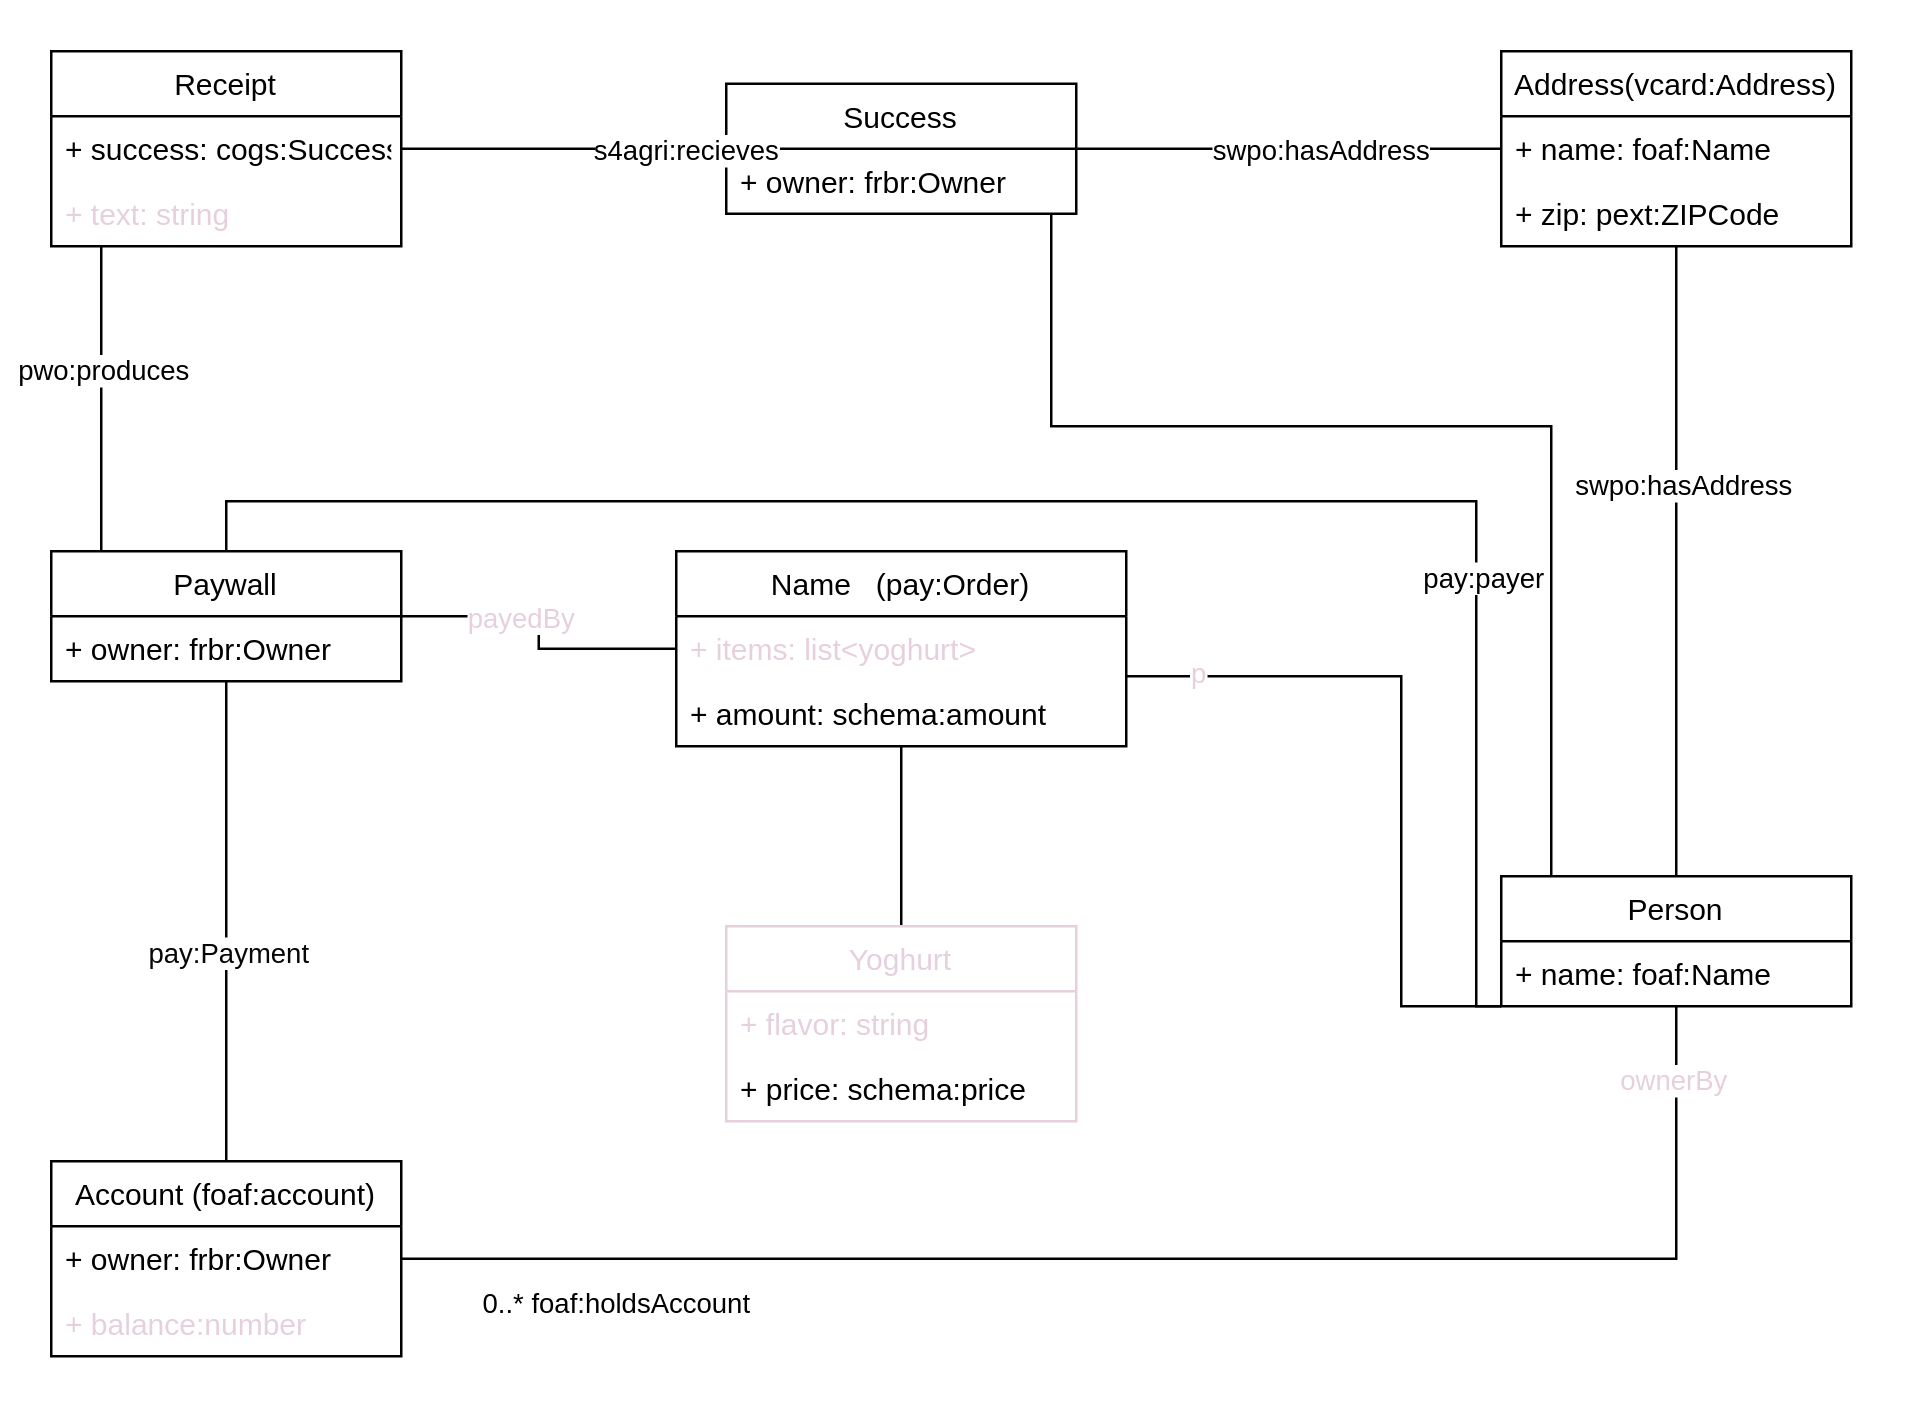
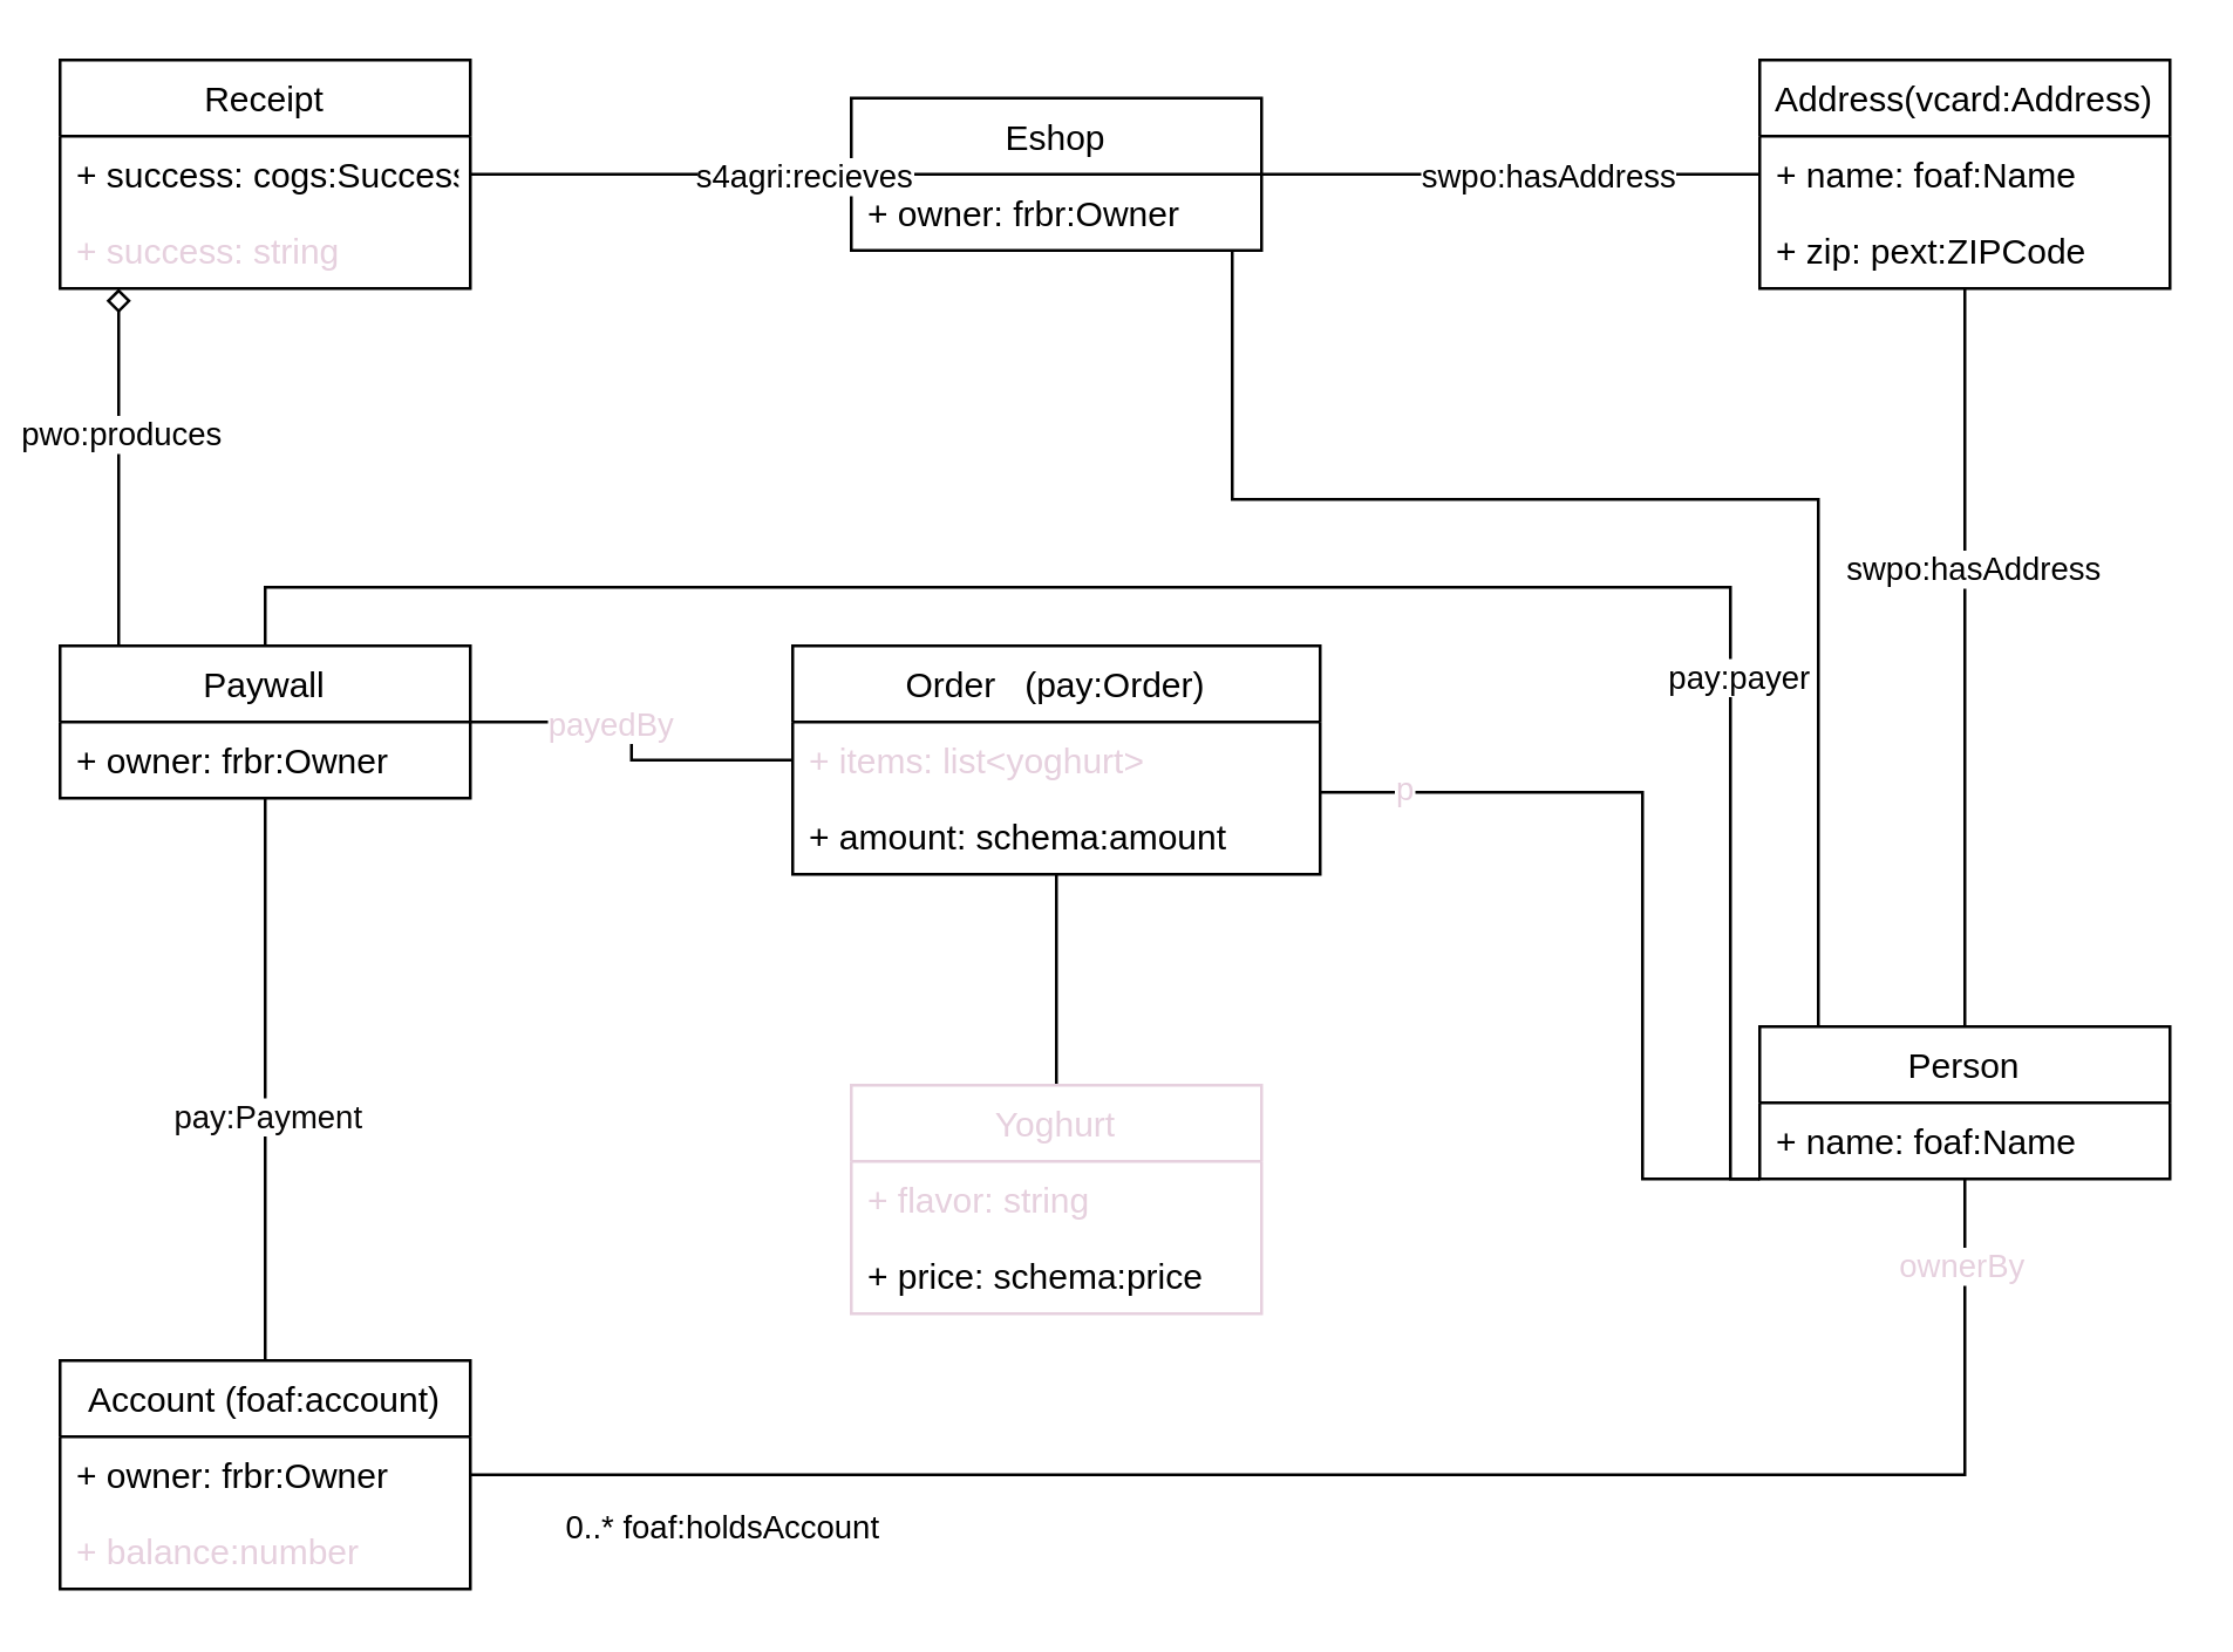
- <mxCell id="23" value="Success" style="swimlane;fontStyle=0;childLayout=stackLayout;horizontal=1;startSize=26;fillColor=none;horizontalStack=0;resizeParent=1;resizeParentMax=0;resizeLast=0;collapsible=1;marginBottom=0;" vertex="1" parent="1"><mxGeometry x="290" y="33" width="140" height="52" as="geometry" /></mxCell>
+ <mxCell id="23" value="Eshop" style="swimlane;fontStyle=0;childLayout=stackLayout;horizontal=1;startSize=26;fillColor=none;horizontalStack=0;resizeParent=1;resizeParentMax=0;resizeLast=0;collapsible=1;marginBottom=0;" vertex="1" parent="1"><mxGeometry x="290" y="33" width="140" height="52" as="geometry" /></mxCell>
- <mxCell id="44" value="+ text: string" style="text;strokeColor=none;fillColor=none;align=left;verticalAlign=top;spacingLeft=4;spacingRight=4;overflow=hidden;rotatable=0;points=[[0,0.5],[1,0.5]];portConstraint=eastwest;fontColor=#E6D0DE;" vertex="1" parent="42"><mxGeometry y="52" width="140" height="26" as="geometry" /></mxCell>
+ <mxCell id="44" value="+ success: string" style="text;strokeColor=none;fillColor=none;align=left;verticalAlign=top;spacingLeft=4;spacingRight=4;overflow=hidden;rotatable=0;points=[[0,0.5],[1,0.5]];portConstraint=eastwest;fontColor=#E6D0DE;" vertex="1" parent="42"><mxGeometry y="52" width="140" height="26" as="geometry" /></mxCell>
- <mxCell id="28" style="edgeStyle=orthogonalEdgeStyle;rounded=0;orthogonalLoop=1;jettySize=auto;html=1;fontColor=none;endArrow=none;endFill=0;" edge="1" parent="1" source="30" target="42"><mxGeometry relative="1" as="geometry"><Array as="points"><mxPoint x="40" y="150" /><mxPoint x="40" y="150" /></Array></mxGeometry></mxCell>
+ <mxCell id="28" style="edgeStyle=orthogonalEdgeStyle;rounded=0;orthogonalLoop=1;jettySize=auto;html=1;fontColor=none;endArrow=diamond;endFill=0;" edge="1" parent="1" source="30" target="42"><mxGeometry relative="1" as="geometry"><Array as="points"><mxPoint x="40" y="150" /><mxPoint x="40" y="150" /></Array></mxGeometry></mxCell>
- <mxCell id="4" value="Name   (pay:Order)" style="swimlane;fontStyle=0;childLayout=stackLayout;horizontal=1;startSize=26;fillColor=none;horizontalStack=0;resizeParent=1;resizeParentMax=0;resizeLast=0;collapsible=1;marginBottom=0;" vertex="1" parent="1"><mxGeometry x="270" y="220" width="180" height="78" as="geometry" /></mxCell>
+ <mxCell id="4" value="Order   (pay:Order)" style="swimlane;fontStyle=0;childLayout=stackLayout;horizontal=1;startSize=26;fillColor=none;horizontalStack=0;resizeParent=1;resizeParentMax=0;resizeLast=0;collapsible=1;marginBottom=0;" vertex="1" parent="1"><mxGeometry x="270" y="220" width="180" height="78" as="geometry" /></mxCell>
